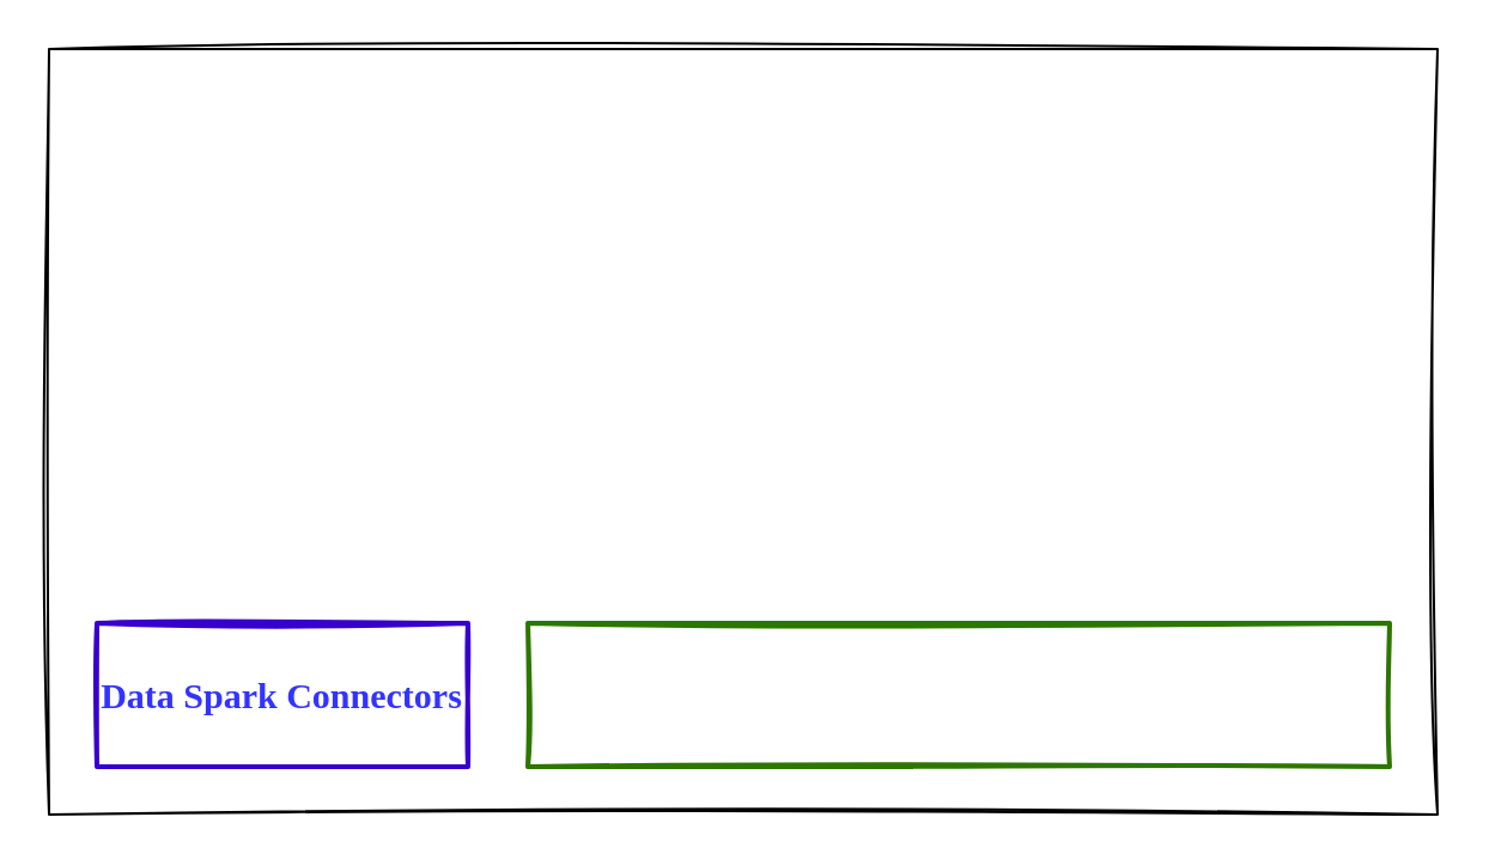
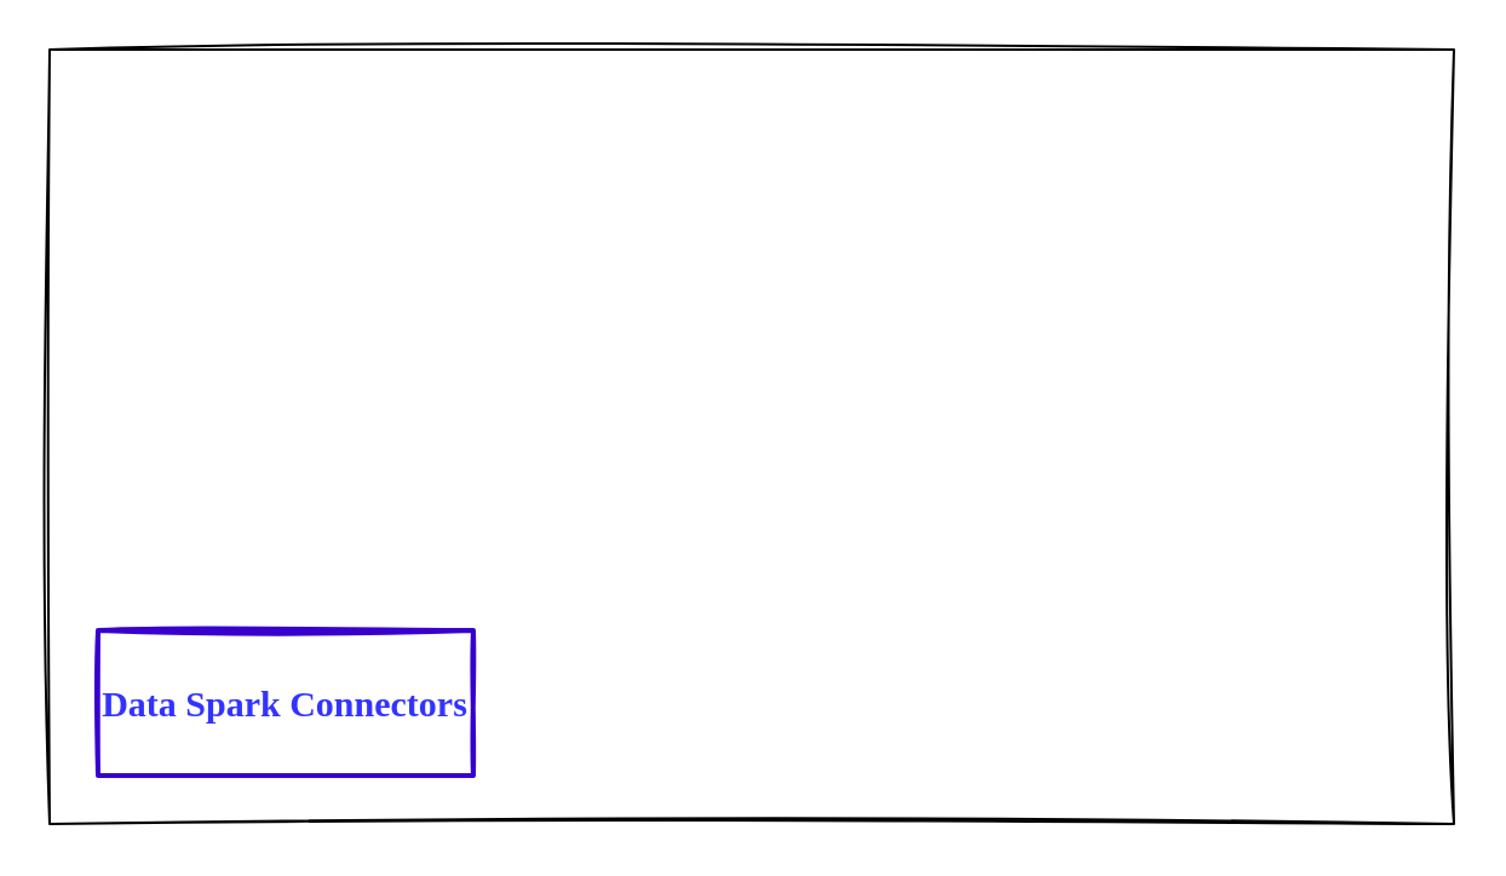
- <mxCell id="3" value="Spark Core API" style="rounded=0;whiteSpace=wrap;html=1;sketch=1;fillColor=none;fontFamily=Comic Sans MS;fontSize=12;fontStyle=1;fontColor=#ffffff;strokeColor=#2D7600;strokeWidth=2;" parent="1" vertex="1"><mxGeometry x="220" y="260" width="360" height="60" as="geometry" /></mxCell>
